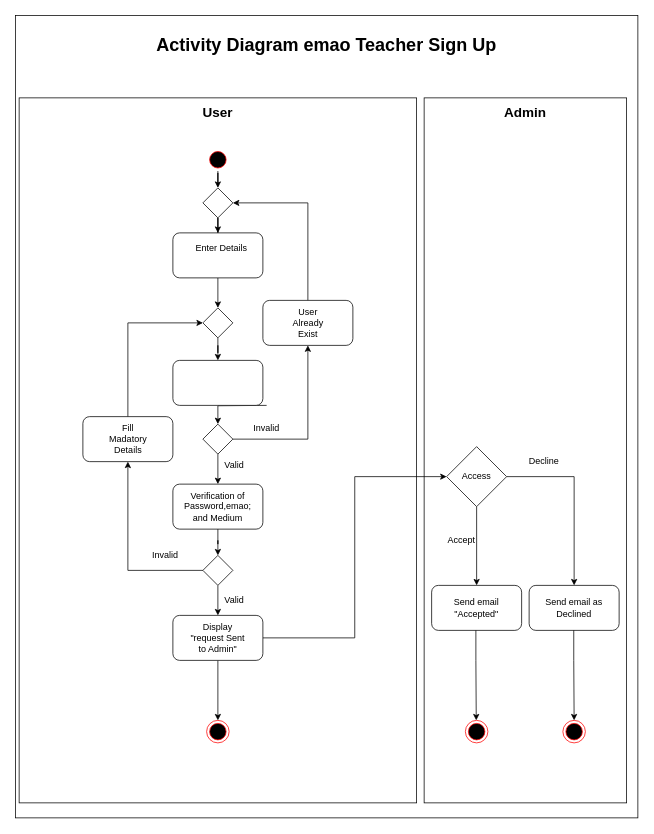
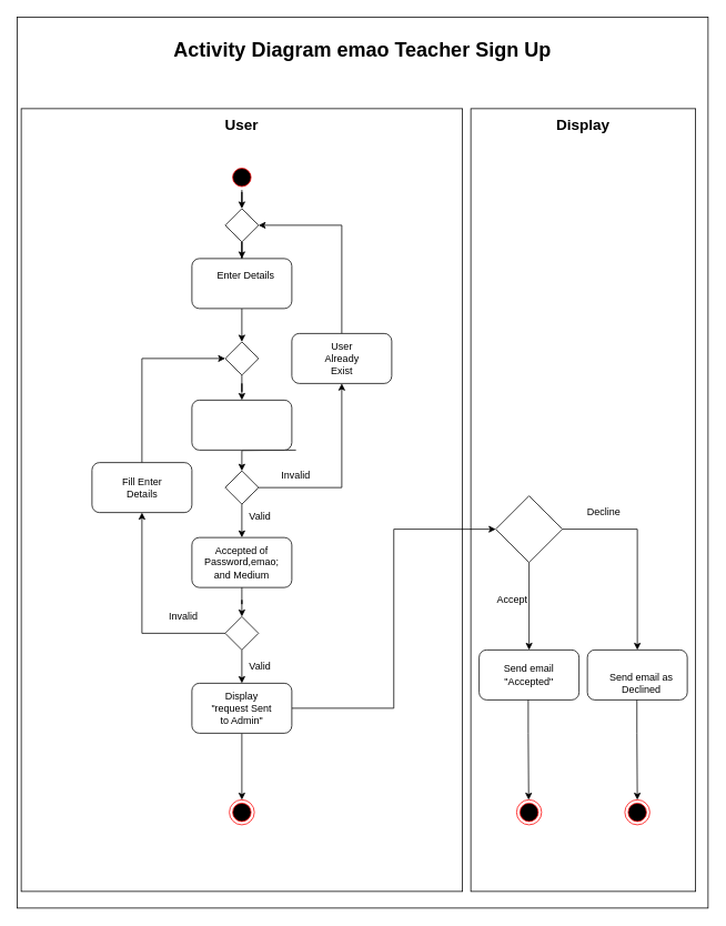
- <mxCell id="39" value="&lt;b&gt;&lt;font style=&quot;font-size: 18px&quot;&gt;Admin&lt;/font&gt;&lt;/b&gt;" style="text;html=1;strokeColor=none;fillColor=none;align=center;verticalAlign=middle;whiteSpace=wrap;rounded=0;" vertex="1" parent="1"><mxGeometry x="610" y="140" width="180" height="20" as="geometry" /></mxCell>
+ <mxCell id="39" value="&lt;b&gt;&lt;font style=&quot;font-size: 18px&quot;&gt;Display&lt;/font&gt;&lt;/b&gt;" style="text;html=1;strokeColor=none;fillColor=none;align=center;verticalAlign=middle;whiteSpace=wrap;rounded=0;" vertex="1" parent="1"><mxGeometry x="610" y="140" width="180" height="20" as="geometry" /></mxCell>
- <mxCell id="56" value="Fill Madatory Details" style="text;html=1;strokeColor=none;fillColor=none;align=center;verticalAlign=middle;whiteSpace=wrap;rounded=0;" vertex="1" parent="1"><mxGeometry x="137.5" y="575" width="65" height="20" as="geometry" /></mxCell>
+ <mxCell id="56" value="Fill Enter Details" style="text;html=1;strokeColor=none;fillColor=none;align=center;verticalAlign=middle;whiteSpace=wrap;rounded=0;" vertex="1" parent="1"><mxGeometry x="137.5" y="575" width="65" height="20" as="geometry" /></mxCell>
- <mxCell id="29" value="Access" style="text;html=1;strokeColor=none;fillColor=none;align=center;verticalAlign=middle;whiteSpace=wrap;rounded=0;" vertex="1" parent="1"><mxGeometry x="615" y="625" width="40" height="20" as="geometry" /></mxCell>
- <mxCell id="22" value="Verification of Password,emao; and Medium" style="text;html=1;strokeColor=none;fillColor=none;align=center;verticalAlign=middle;whiteSpace=wrap;rounded=0;" parent="1" vertex="1"><mxGeometry x="241" y="660" width="98" height="30" as="geometry" /></mxCell>
+ <mxCell id="22" value="Accepted of Password,emao; and Medium" style="text;html=1;strokeColor=none;fillColor=none;align=center;verticalAlign=middle;whiteSpace=wrap;rounded=0;" parent="1" vertex="1"><mxGeometry x="241" y="660" width="98" height="30" as="geometry" /></mxCell>
- <mxCell id="33" value="Send email as Declined" style="text;html=1;strokeColor=none;fillColor=none;align=center;verticalAlign=middle;whiteSpace=wrap;rounded=0;" vertex="1" parent="1"><mxGeometry x="720" y="795" width="90" height="30" as="geometry" /></mxCell>
+ <mxCell id="33" value="Send email as Declined" style="text;html=1;strokeColor=none;fillColor=none;align=center;verticalAlign=middle;whiteSpace=wrap;rounded=0;" vertex="1" parent="1"><mxGeometry x="725" y="805" width="90" height="30" as="geometry" /></mxCell>
